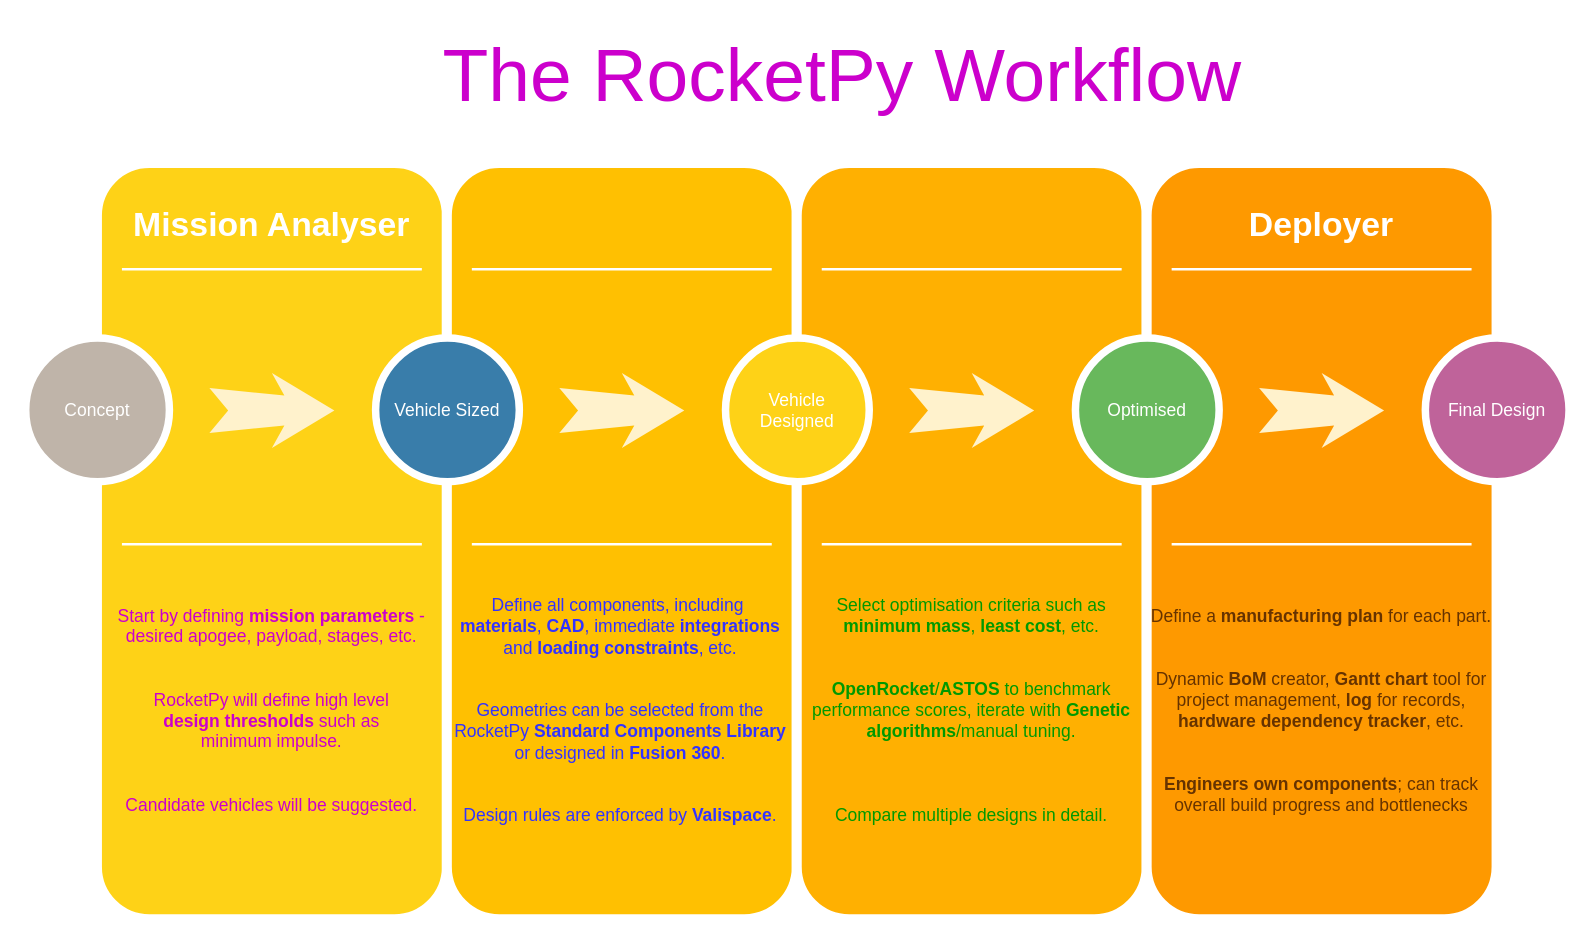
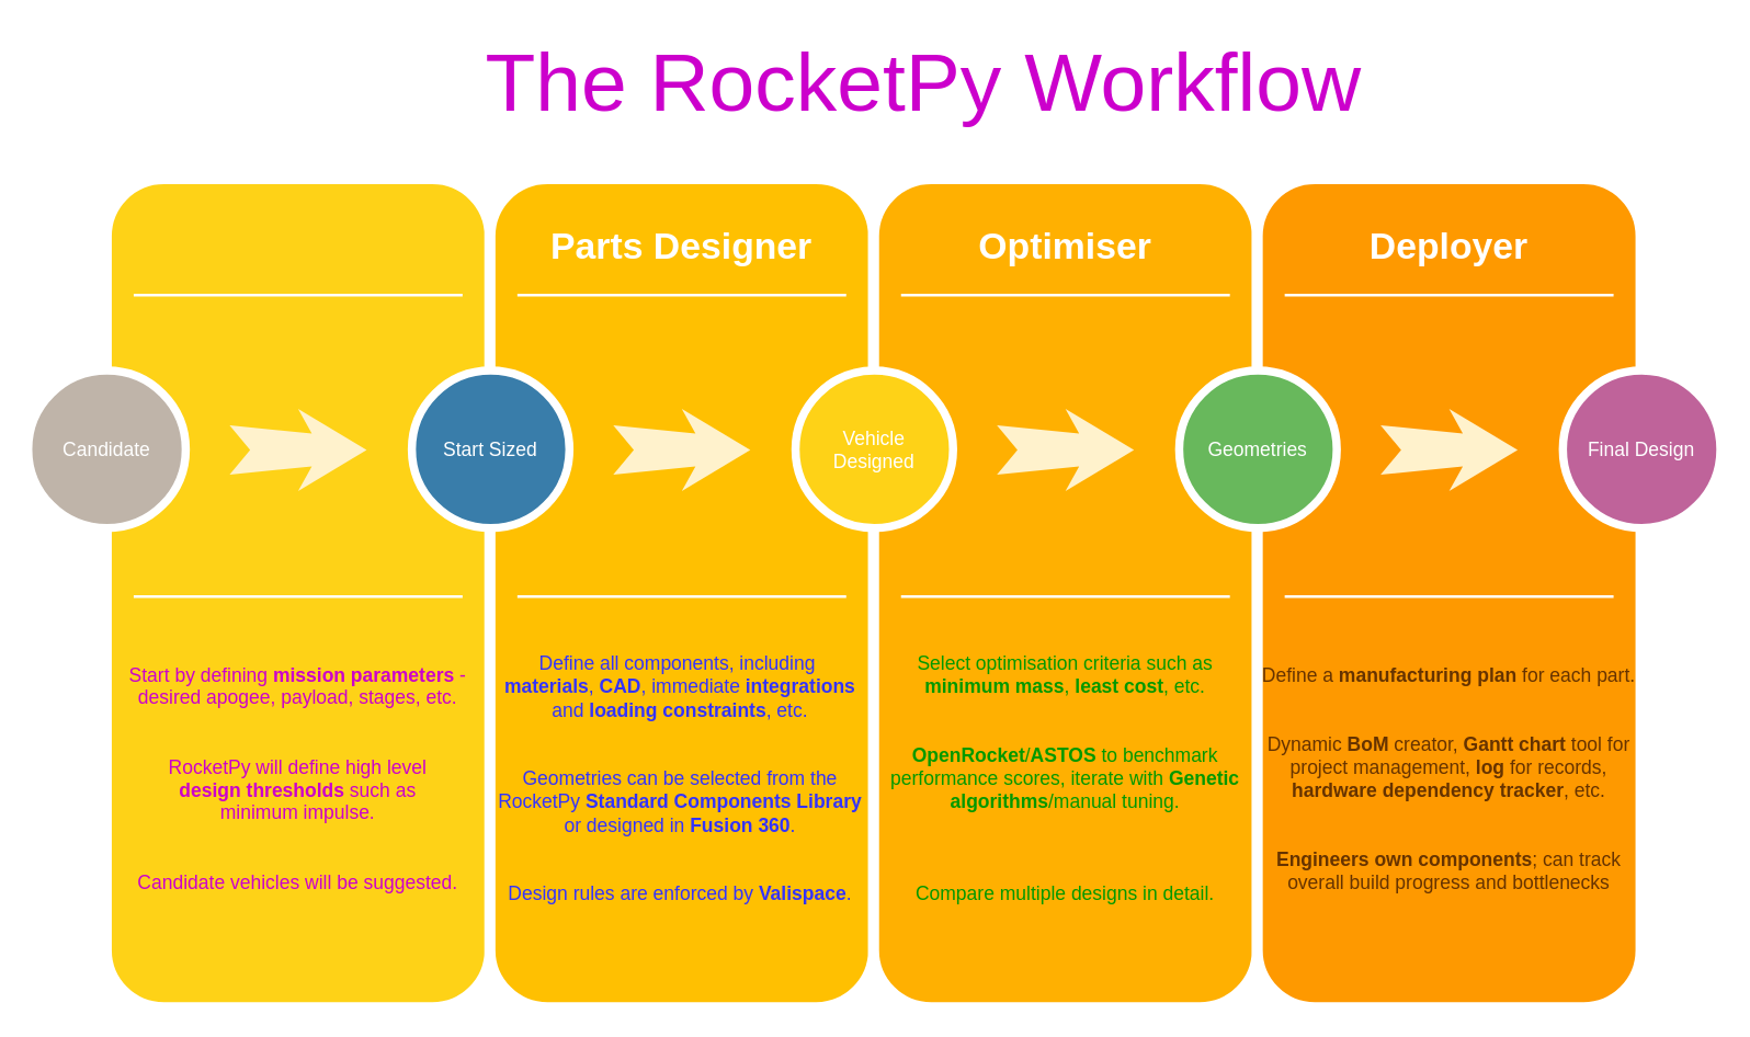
- <mxCell id="3" value="Mission Analyser" style="text;html=1;strokeColor=none;fillColor=none;align=center;verticalAlign=middle;whiteSpace=wrap;rounded=0;shadow=0;fontSize=27;fontColor=#FFFFFF;fontStyle=1" parent="1" vertex="1"><mxGeometry x="77" y="150" width="280" height="60" as="geometry" /></mxCell>
+ <mxCell id="10" value="Parts Designer" style="text;html=1;strokeColor=none;fillColor=none;align=center;verticalAlign=middle;whiteSpace=wrap;rounded=0;shadow=0;fontSize=27;fontColor=#FFFFFF;fontStyle=1" parent="1" vertex="1"><mxGeometry x="357" y="150" width="280" height="60" as="geometry" /></mxCell>
+ <mxCell id="17" value="Optimiser" style="text;html=1;strokeColor=none;fillColor=none;align=center;verticalAlign=middle;whiteSpace=wrap;rounded=0;shadow=0;fontSize=27;fontColor=#FFFFFF;fontStyle=1" parent="1" vertex="1"><mxGeometry x="637" y="150" width="280" height="60" as="geometry" /></mxCell>
- <mxCell id="7" value="Concept" style="ellipse;whiteSpace=wrap;html=1;rounded=0;shadow=0;strokeWidth=6;fontSize=14;align=center;fillColor=#BFB4A9;strokeColor=#FFFFFF;fontColor=#FFFFFF;" parent="1" vertex="1"><mxGeometry x="20" y="270" width="115" height="115" as="geometry" /></mxCell>
+ <mxCell id="7" value="Candidate" style="ellipse;whiteSpace=wrap;html=1;rounded=0;shadow=0;strokeWidth=6;fontSize=14;align=center;fillColor=#BFB4A9;strokeColor=#FFFFFF;fontColor=#FFFFFF;" parent="1" vertex="1"><mxGeometry x="20" y="270" width="115" height="115" as="geometry" /></mxCell>
- <mxCell id="14" value="Vehicle Sized" style="ellipse;whiteSpace=wrap;html=1;rounded=0;shadow=0;strokeWidth=6;fontSize=14;align=center;fillColor=#397DAA;strokeColor=#FFFFFF;fontColor=#FFFFFF;" parent="1" vertex="1"><mxGeometry x="300" y="270" width="115" height="115" as="geometry" /></mxCell>
+ <mxCell id="14" value="Start Sized" style="ellipse;whiteSpace=wrap;html=1;rounded=0;shadow=0;strokeWidth=6;fontSize=14;align=center;fillColor=#397DAA;strokeColor=#FFFFFF;fontColor=#FFFFFF;" parent="1" vertex="1"><mxGeometry x="300" y="270" width="115" height="115" as="geometry" /></mxCell>
- <mxCell id="28" value="Optimised" style="ellipse;whiteSpace=wrap;html=1;rounded=0;shadow=0;strokeWidth=6;fontSize=14;align=center;fillColor=#68B85C;strokeColor=#FFFFFF;fontColor=#FFFFFF;" parent="1" vertex="1"><mxGeometry x="860" y="270" width="115" height="115" as="geometry" /></mxCell>
+ <mxCell id="28" value="Geometries" style="ellipse;whiteSpace=wrap;html=1;rounded=0;shadow=0;strokeWidth=6;fontSize=14;align=center;fillColor=#68B85C;strokeColor=#FFFFFF;fontColor=#FFFFFF;" parent="1" vertex="1"><mxGeometry x="860" y="270" width="115" height="115" as="geometry" /></mxCell>
